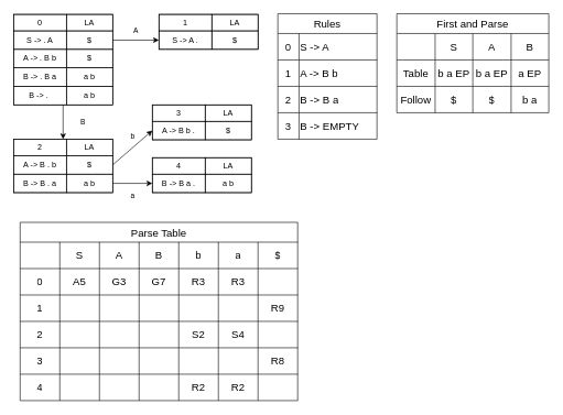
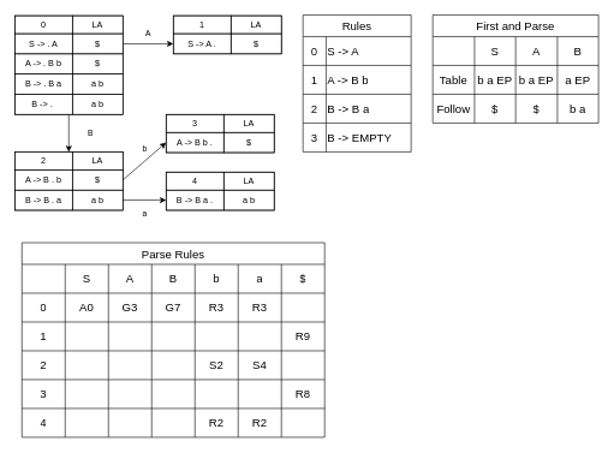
- <mxCell id="18" value="Parse Table" style="shape=table;startSize=30;container=1;collapsible=0;childLayout=tableLayout;strokeColor=default;fontSize=16;swimlaneFillColor=default;" parent="1" vertex="1"><mxGeometry x="30" y="336" width="420" height="270" as="geometry" /></mxCell>
+ <mxCell id="18" value="Parse Rules" style="shape=table;startSize=30;container=1;collapsible=0;childLayout=tableLayout;strokeColor=default;fontSize=16;swimlaneFillColor=default;" parent="1" vertex="1"><mxGeometry x="30" y="336" width="420" height="270" as="geometry" /></mxCell>
- <mxCell id="29" value="A5" style="shape=partialRectangle;html=1;whiteSpace=wrap;connectable=0;strokeColor=inherit;overflow=hidden;fillColor=none;top=0;left=0;bottom=0;right=0;pointerEvents=1;fontSize=16;" vertex="1" parent="27"><mxGeometry x="60" width="60" height="40" as="geometry"><mxRectangle width="60" height="40" as="alternateBounds" /></mxGeometry></mxCell>
+ <mxCell id="29" value="A0" style="shape=partialRectangle;html=1;whiteSpace=wrap;connectable=0;strokeColor=inherit;overflow=hidden;fillColor=none;top=0;left=0;bottom=0;right=0;pointerEvents=1;fontSize=16;" vertex="1" parent="27"><mxGeometry x="60" width="60" height="40" as="geometry"><mxRectangle width="60" height="40" as="alternateBounds" /></mxGeometry></mxCell>
